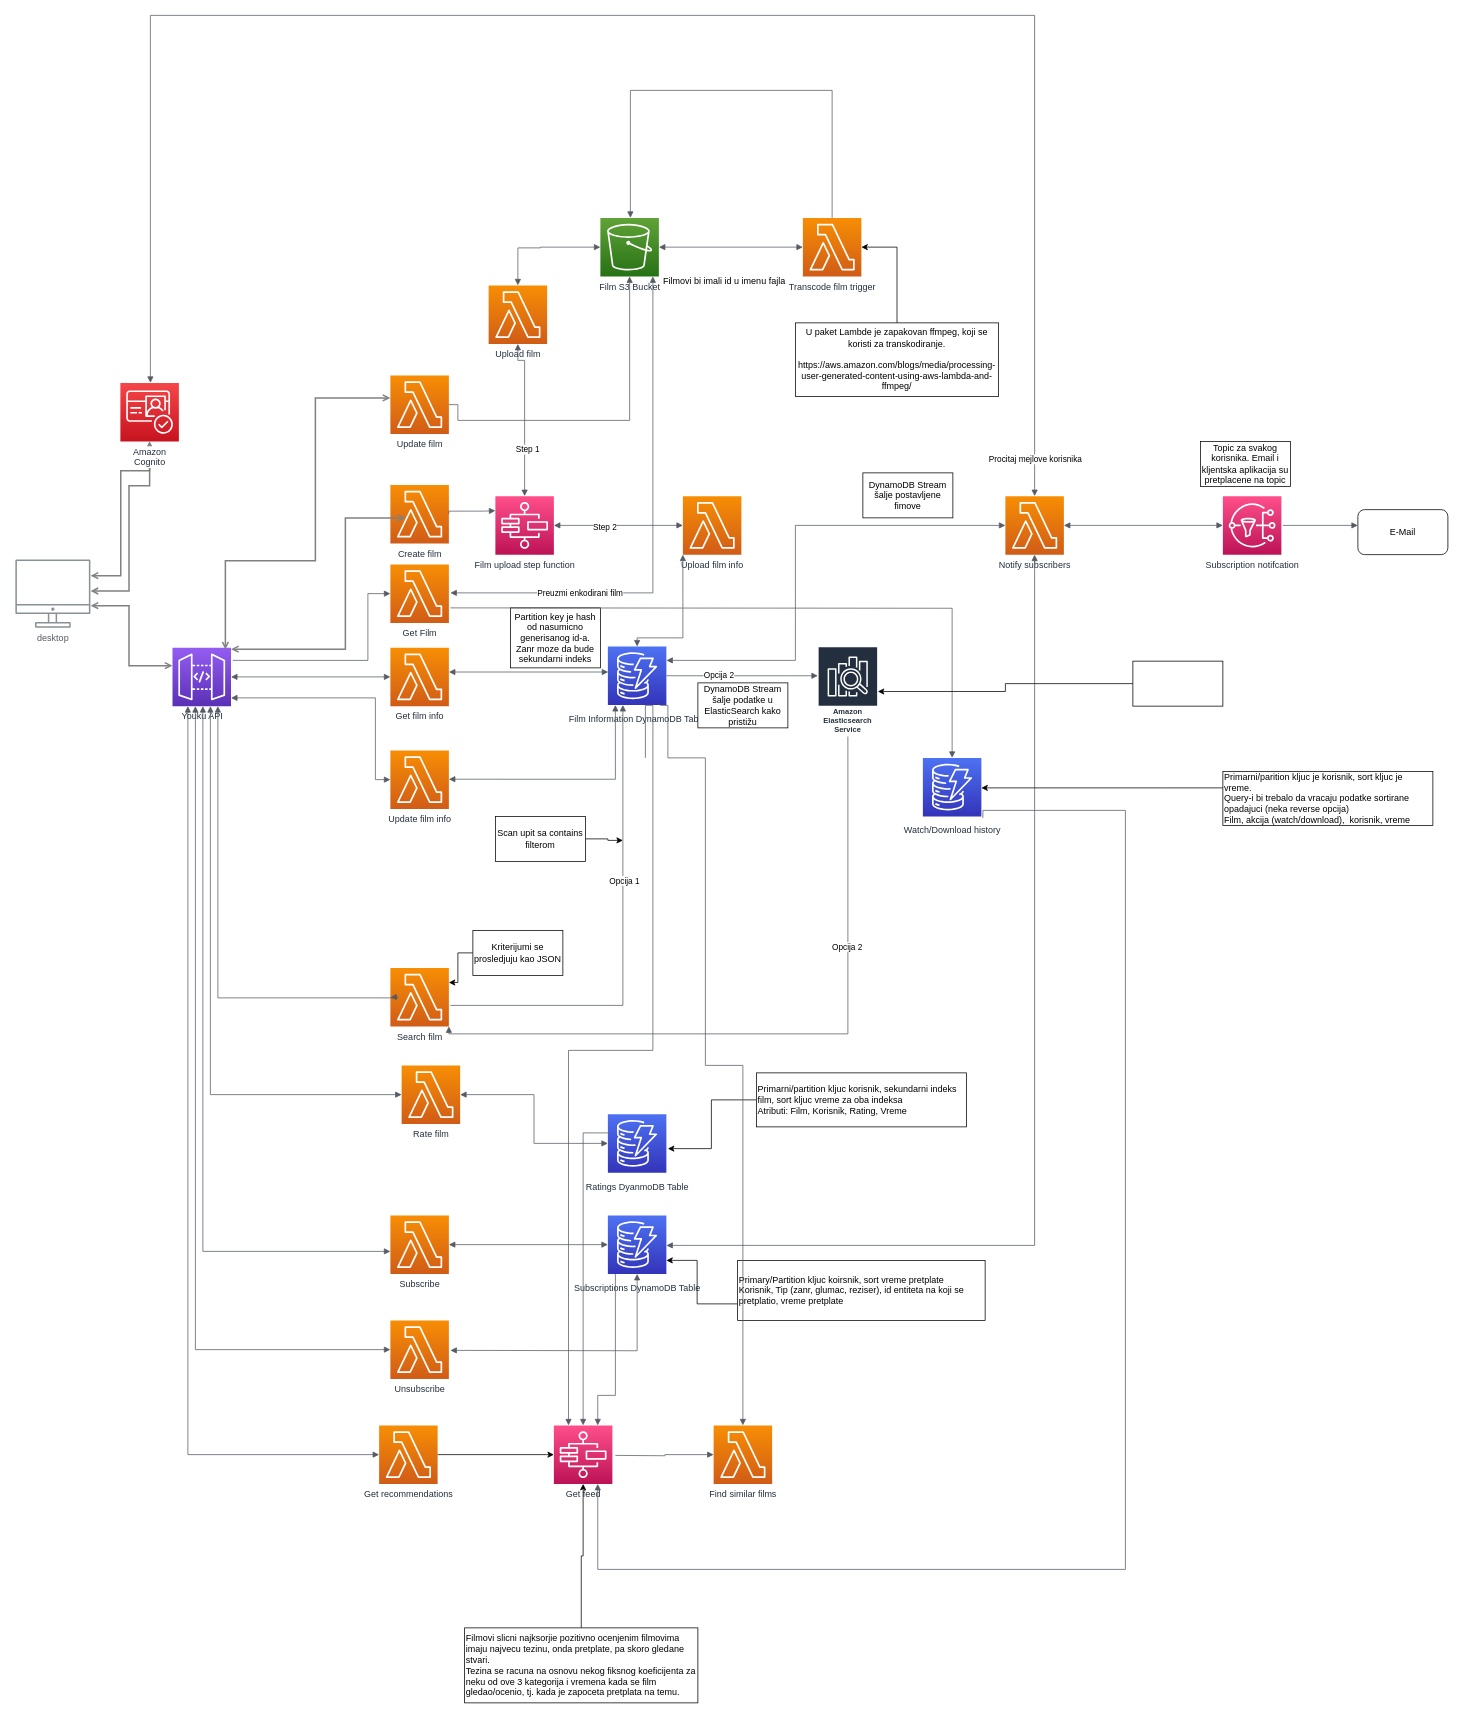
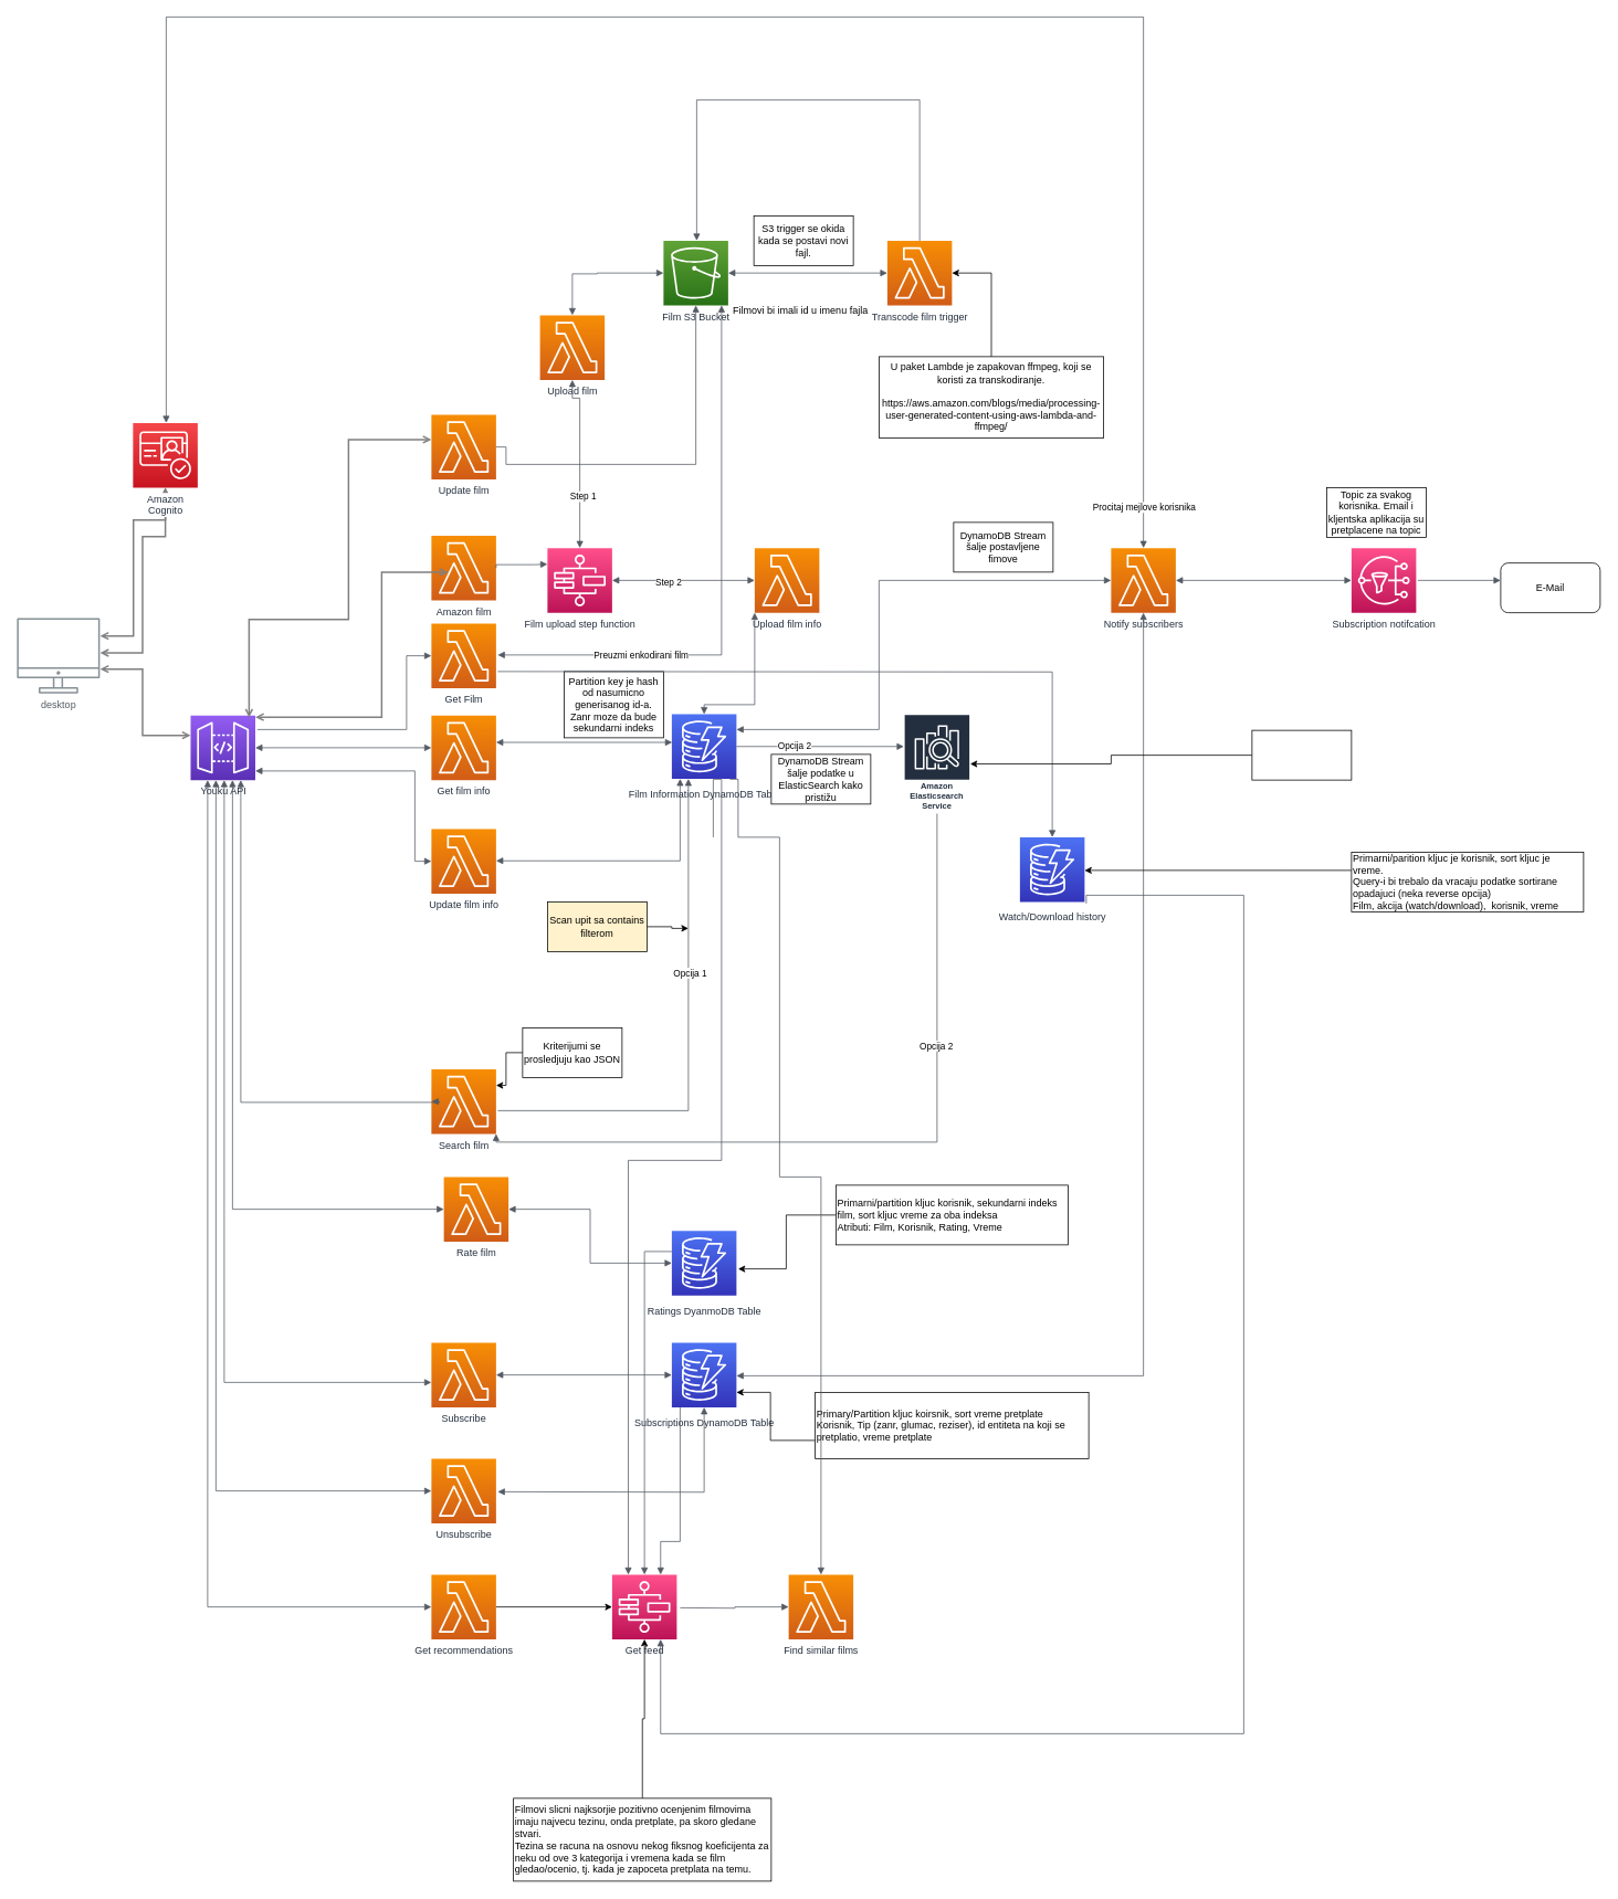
+ <mxCell id="74" value="S3 trigger se okida kada se postavi novi fajl." style="rounded=0;whiteSpace=wrap;html=1;" parent="1" vertex="1"><mxGeometry x="909" y="260" width="120" height="60" as="geometry" /></mxCell>
- <mxCell id="10" value="Create film" style="sketch=0;points=[[0,0,0],[0.25,0,0],[0.5,0,0],[0.75,0,0],[1,0,0],[0,1,0],[0.25,1,0],[0.5,1,0],[0.75,1,0],[1,1,0],[0,0.25,0],[0,0.5,0],[0,0.75,0],[1,0.25,0],[1,0.5,0],[1,0.75,0]];outlineConnect=0;fontColor=#232F3E;gradientColor=#F78E04;gradientDirection=north;fillColor=#D05C17;strokeColor=#ffffff;dashed=0;verticalLabelPosition=bottom;verticalAlign=top;align=center;html=1;fontSize=12;fontStyle=0;aspect=fixed;shape=mxgraph.aws4.resourceIcon;resIcon=mxgraph.aws4.lambda;" parent="1" vertex="1"><mxGeometry x="520" y="646" width="78" height="78" as="geometry" /></mxCell>
+ <mxCell id="10" value="Amazon film" style="sketch=0;points=[[0,0,0],[0.25,0,0],[0.5,0,0],[0.75,0,0],[1,0,0],[0,1,0],[0.25,1,0],[0.5,1,0],[0.75,1,0],[1,1,0],[0,0.25,0],[0,0.5,0],[0,0.75,0],[1,0.25,0],[1,0.5,0],[1,0.75,0]];outlineConnect=0;fontColor=#232F3E;gradientColor=#F78E04;gradientDirection=north;fillColor=#D05C17;strokeColor=#ffffff;dashed=0;verticalLabelPosition=bottom;verticalAlign=top;align=center;html=1;fontSize=12;fontStyle=0;aspect=fixed;shape=mxgraph.aws4.resourceIcon;resIcon=mxgraph.aws4.lambda;" parent="1" vertex="1"><mxGeometry x="520" y="646" width="78" height="78" as="geometry" /></mxCell>
- <mxCell id="78" value="Scan upit sa contains filterom" style="rounded=0;whiteSpace=wrap;html=1;" vertex="1" parent="1"><mxGeometry x="660" y="1088" width="120" height="60" as="geometry" /></mxCell>
+ <mxCell id="78" value="Scan upit sa contains filterom" style="rounded=0;whiteSpace=wrap;html=1;fillColor=#fff2cc;" vertex="1" parent="1"><mxGeometry x="660" y="1088" width="120" height="60" as="geometry" /></mxCell>
- <mxCell id="54" value="Get recommendations" style="sketch=0;points=[[0,0,0],[0.25,0,0],[0.5,0,0],[0.75,0,0],[1,0,0],[0,1,0],[0.25,1,0],[0.5,1,0],[0.75,1,0],[1,1,0],[0,0.25,0],[0,0.5,0],[0,0.75,0],[1,0.25,0],[1,0.5,0],[1,0.75,0]];outlineConnect=0;fontColor=#232F3E;gradientColor=#F78E04;gradientDirection=north;fillColor=#D05C17;strokeColor=#ffffff;dashed=0;verticalLabelPosition=bottom;verticalAlign=top;align=center;html=1;fontSize=12;fontStyle=0;aspect=fixed;shape=mxgraph.aws4.resourceIcon;resIcon=mxgraph.aws4.lambda;" parent="1" vertex="1"><mxGeometry x="505" y="1900" width="78" height="78" as="geometry" /></mxCell>
+ <mxCell id="54" value="Get recommendations" style="sketch=0;points=[[0,0,0],[0.25,0,0],[0.5,0,0],[0.75,0,0],[1,0,0],[0,1,0],[0.25,1,0],[0.5,1,0],[0.75,1,0],[1,1,0],[0,0.25,0],[0,0.5,0],[0,0.75,0],[1,0.25,0],[1,0.5,0],[1,0.75,0]];outlineConnect=0;fontColor=#232F3E;gradientColor=#F78E04;gradientDirection=north;fillColor=#D05C17;strokeColor=#ffffff;dashed=0;verticalLabelPosition=bottom;verticalAlign=top;align=center;html=1;fontSize=12;fontStyle=0;aspect=fixed;shape=mxgraph.aws4.resourceIcon;resIcon=mxgraph.aws4.lambda;" parent="1" vertex="1"><mxGeometry x="520" y="1900" width="78" height="78" as="geometry" /></mxCell>
